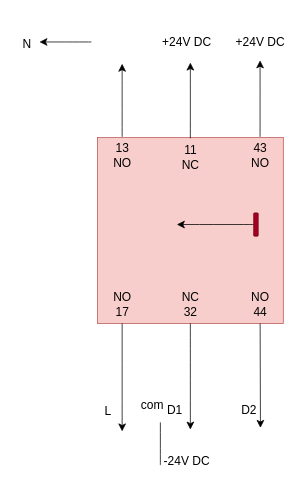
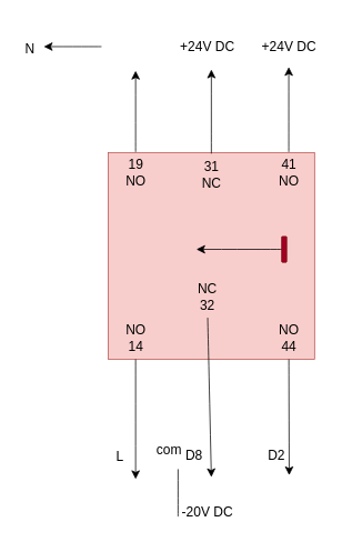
- <mxCell id="4" value="13&lt;br&gt;NO" style="text;html=1;align=center;verticalAlign=middle;resizable=0;points=[];autosize=1;strokeColor=none;fillColor=none;fontSize=16;" vertex="1" parent="1"><mxGeometry x="141" y="182" width="42" height="50" as="geometry" /></mxCell>
+ <mxCell id="4" value="19&lt;br&gt;NO" style="text;html=1;align=center;verticalAlign=middle;resizable=0;points=[];autosize=1;strokeColor=none;fillColor=none;fontSize=16;" vertex="1" parent="1"><mxGeometry x="141" y="182" width="42" height="50" as="geometry" /></mxCell>
- <mxCell id="8" value="43&lt;br&gt;NO" style="text;html=1;align=center;verticalAlign=middle;resizable=0;points=[];autosize=1;strokeColor=none;fillColor=none;fontSize=16;" vertex="1" parent="1"><mxGeometry x="325" y="182" width="42" height="50" as="geometry" /></mxCell>
+ <mxCell id="8" value="41&lt;br&gt;NO" style="text;html=1;align=center;verticalAlign=middle;resizable=0;points=[];autosize=1;strokeColor=none;fillColor=none;fontSize=16;" vertex="1" parent="1"><mxGeometry x="325" y="182" width="42" height="50" as="geometry" /></mxCell>
- <mxCell id="6" value="11&lt;br&gt;NC" style="text;html=1;align=center;verticalAlign=middle;resizable=0;points=[];autosize=1;strokeColor=none;fillColor=none;fontSize=16;" vertex="1" parent="1"><mxGeometry x="232.5" y="184" width="41" height="50" as="geometry" /></mxCell>
+ <mxCell id="6" value="31&lt;br&gt;NC" style="text;html=1;align=center;verticalAlign=middle;resizable=0;points=[];autosize=1;strokeColor=none;fillColor=none;fontSize=16;" vertex="1" parent="1"><mxGeometry x="232.5" y="184" width="41" height="50" as="geometry" /></mxCell>
- <mxCell id="14" value="NO&lt;br&gt;17" style="text;html=1;align=center;verticalAlign=middle;resizable=0;points=[];autosize=1;strokeColor=none;fillColor=none;fontSize=16;" vertex="1" parent="1"><mxGeometry x="141" y="381" width="42" height="50" as="geometry" /></mxCell>
+ <mxCell id="14" value="NO&lt;br&gt;14" style="text;html=1;align=center;verticalAlign=middle;resizable=0;points=[];autosize=1;strokeColor=none;fillColor=none;fontSize=16;" vertex="1" parent="1"><mxGeometry x="141" y="381" width="42" height="50" as="geometry" /></mxCell>
- <mxCell id="10" value="NC&lt;br&gt;32" style="text;html=1;align=center;verticalAlign=middle;resizable=0;points=[];autosize=1;strokeColor=none;fillColor=none;fontSize=16;" vertex="1" parent="1"><mxGeometry x="232.5" y="381" width="41" height="50" as="geometry" /></mxCell>
+ <mxCell id="10" value="NC&lt;br&gt;32" style="text;html=1;align=center;verticalAlign=middle;resizable=0;points=[];autosize=1;strokeColor=none;fillColor=none;fontSize=16;" vertex="1" parent="1"><mxGeometry x="227.5" y="331" width="41" height="50" as="geometry" /></mxCell>
- <mxCell id="21" value="D1" style="text;html=1;align=center;verticalAlign=middle;resizable=0;points=[];autosize=1;strokeColor=none;fillColor=none;fontSize=16;" vertex="1" parent="1"><mxGeometry x="213" y="530" width="38" height="31" as="geometry" /></mxCell>
+ <mxCell id="21" value="D8" style="text;html=1;align=center;verticalAlign=middle;resizable=0;points=[];autosize=1;strokeColor=none;fillColor=none;fontSize=16;" vertex="1" parent="1"><mxGeometry x="213" y="530" width="38" height="31" as="geometry" /></mxCell>
- <mxCell id="25" value="-24V DC" style="text;html=1;align=center;verticalAlign=middle;resizable=0;points=[];autosize=1;strokeColor=none;fillColor=none;fontSize=16;" vertex="1" parent="1"><mxGeometry x="208.5" y="598" width="79" height="31" as="geometry" /></mxCell>
+ <mxCell id="25" value="-20V DC" style="text;html=1;align=center;verticalAlign=middle;resizable=0;points=[];autosize=1;strokeColor=none;fillColor=none;fontSize=16;" vertex="1" parent="1"><mxGeometry x="208.5" y="598" width="79" height="31" as="geometry" /></mxCell>
